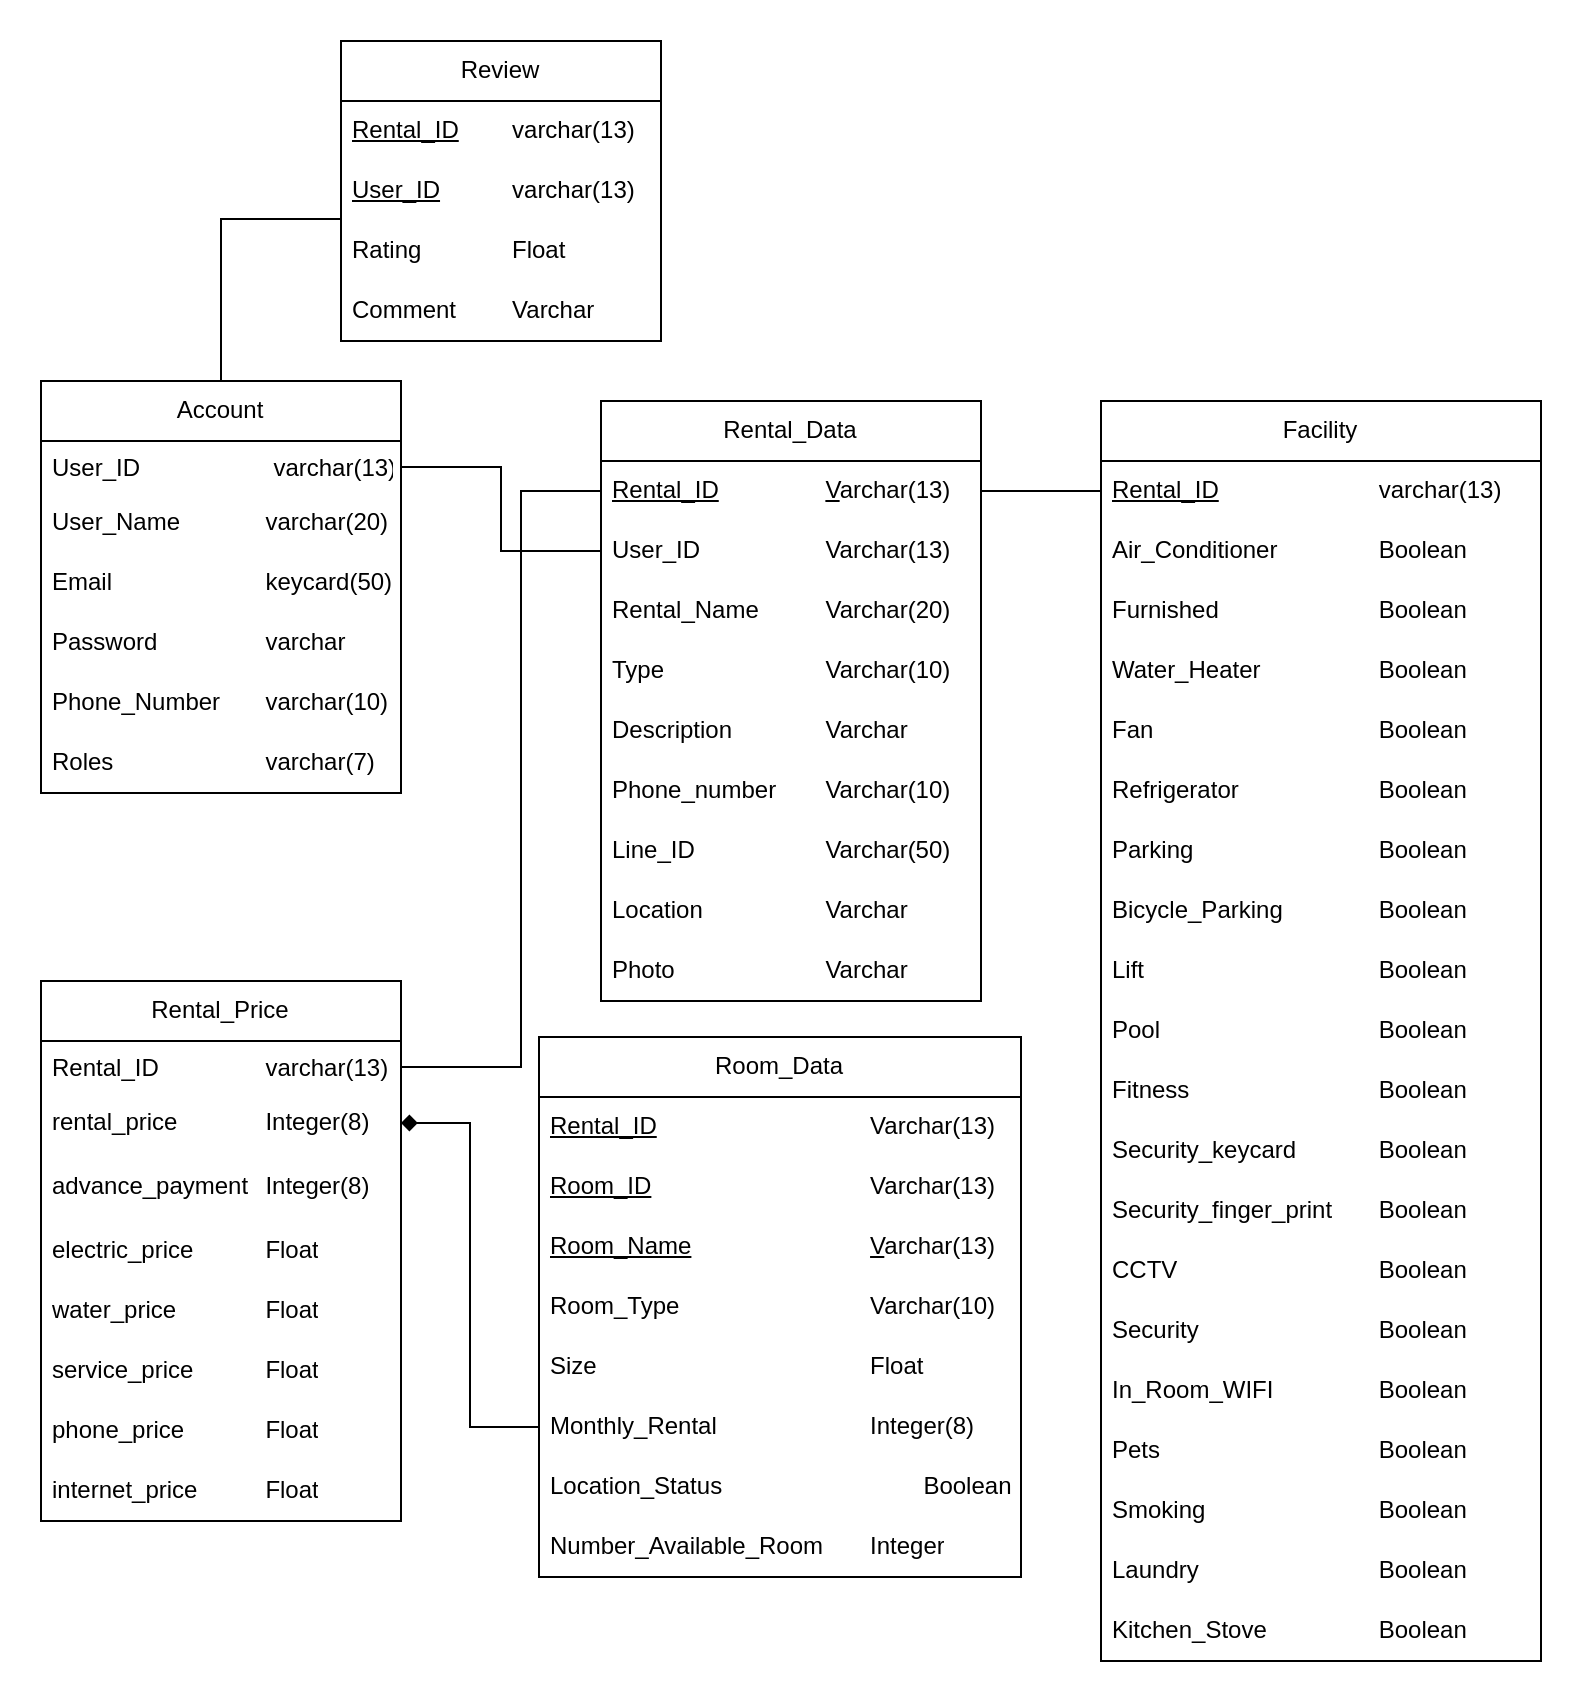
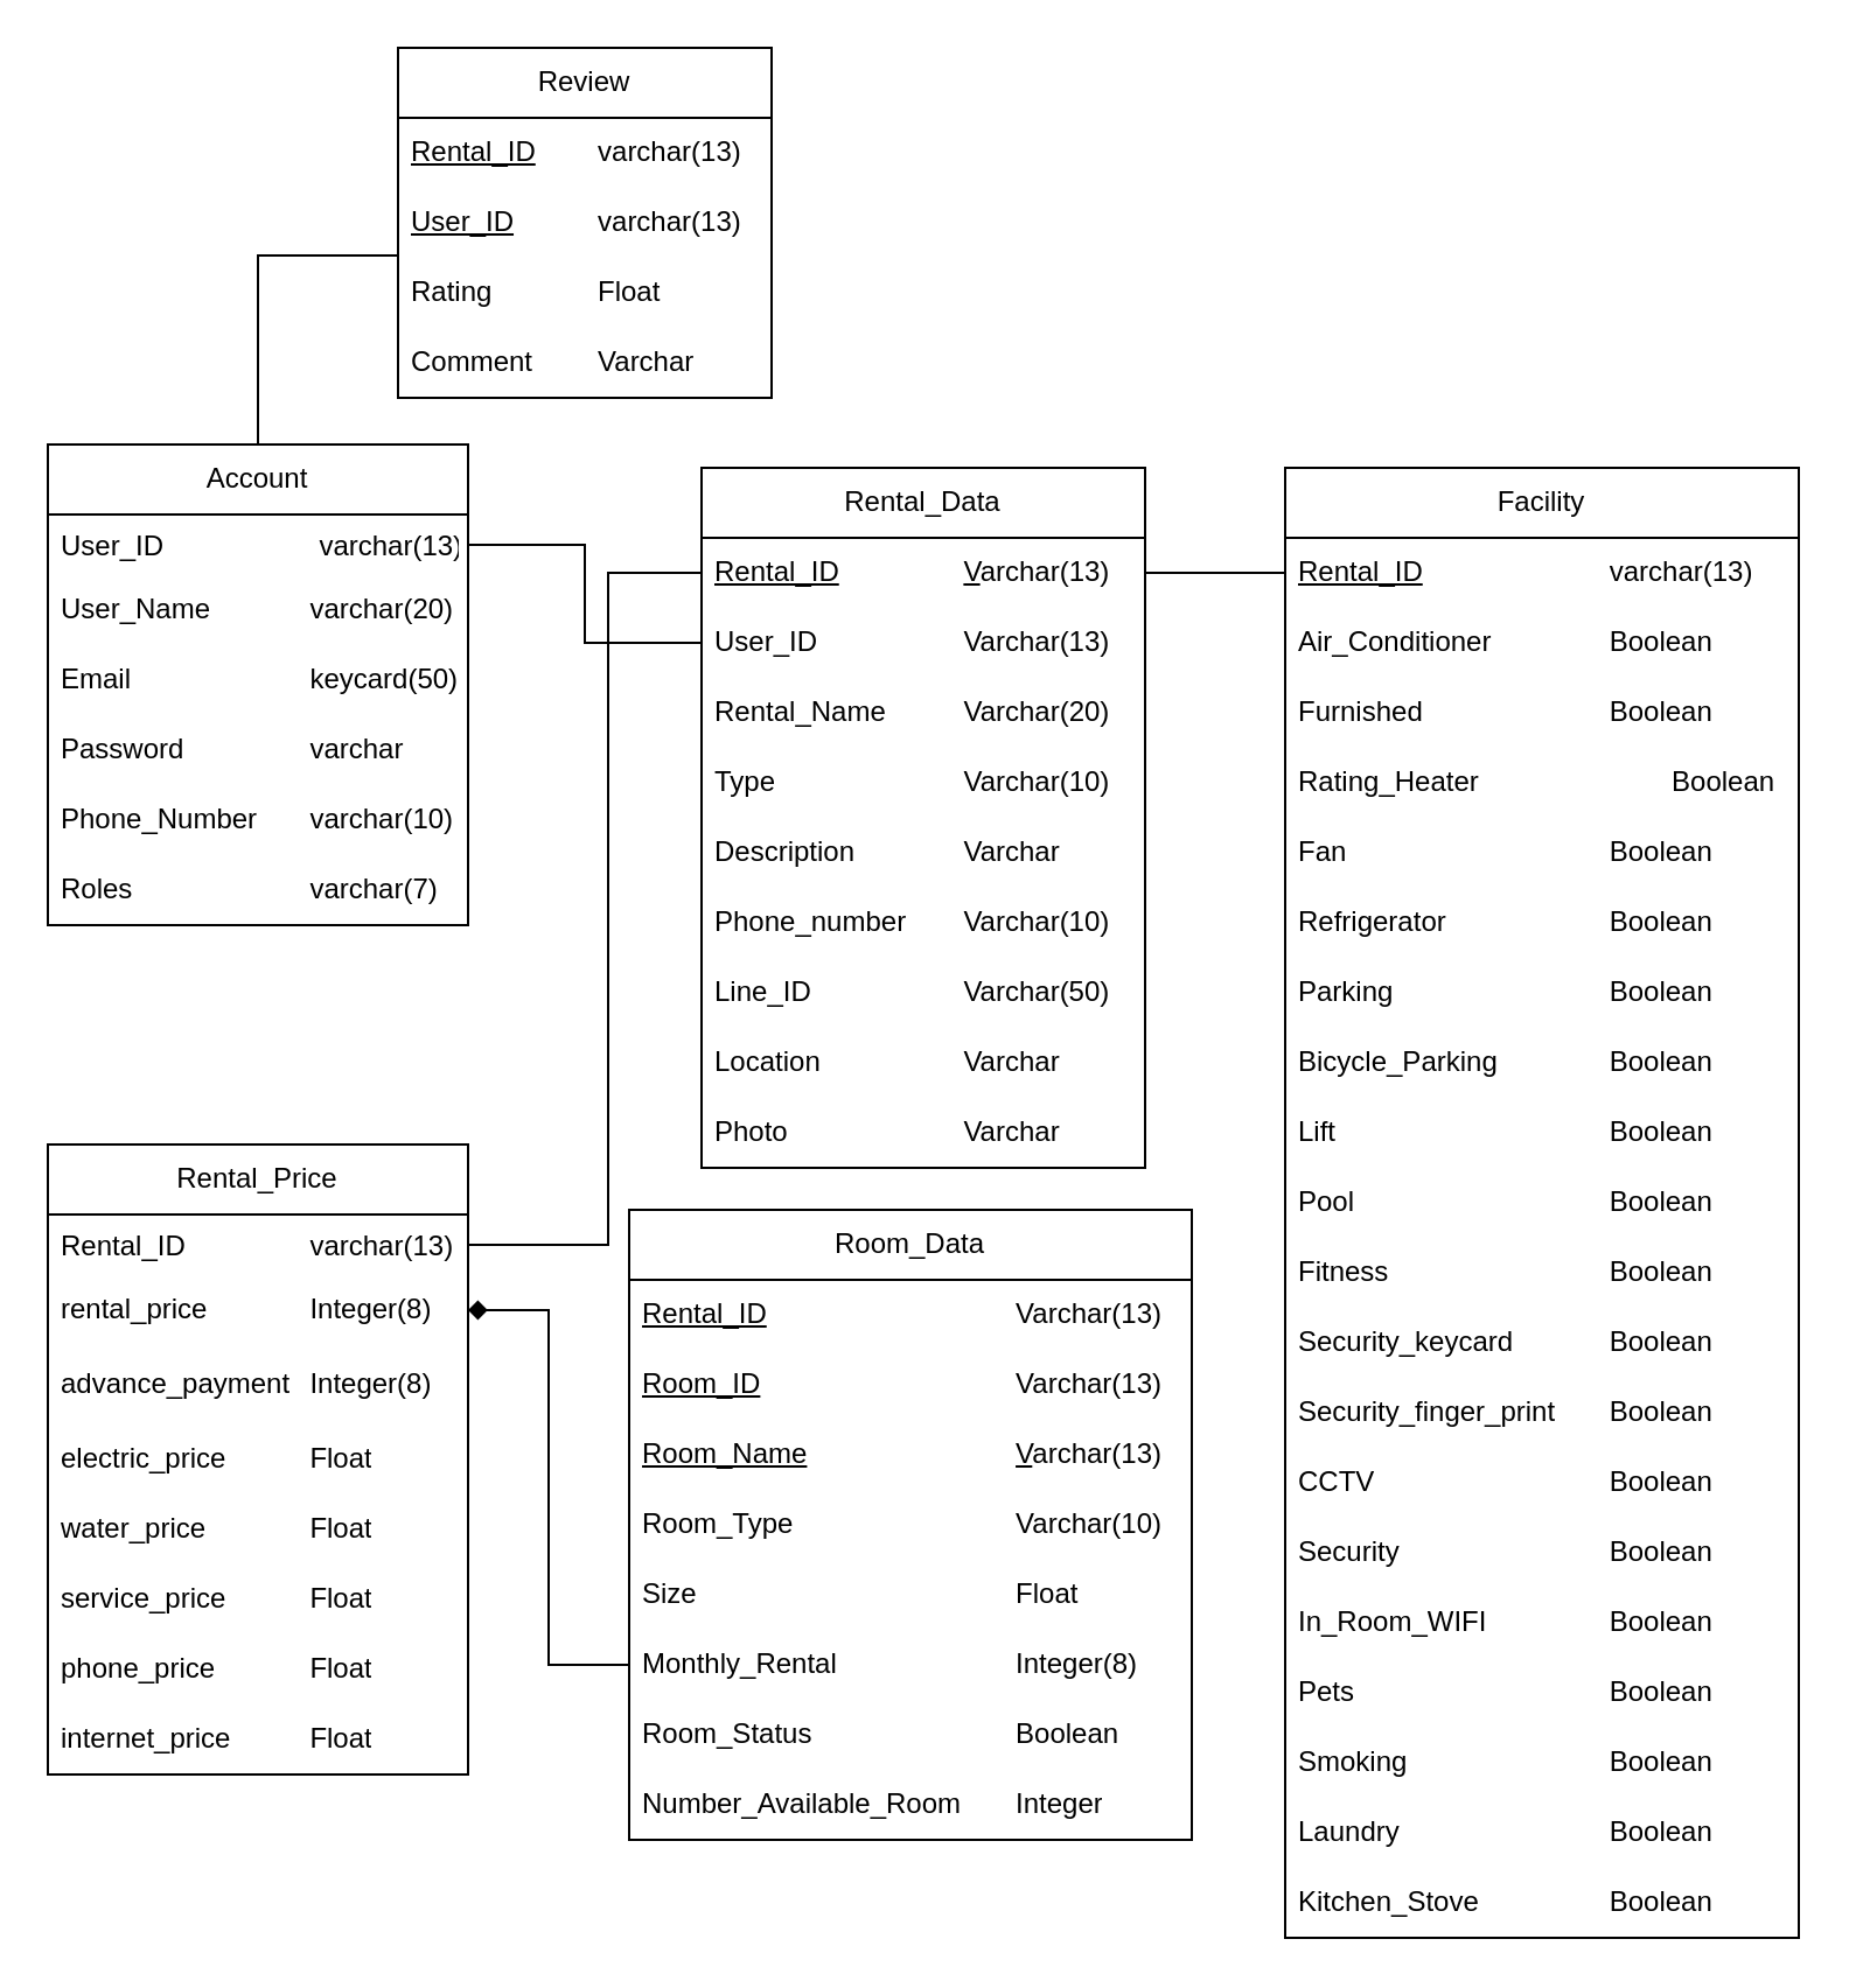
- <mxCell id="47" value="Water_Heater &lt;span style=&quot;white-space: pre;&quot;&gt;&#09;&lt;span style=&quot;white-space: pre;&quot;&gt;&#09;&lt;span style=&quot;white-space: pre;&quot;&gt;&#09;&lt;/span&gt;&lt;/span&gt;&lt;/span&gt;Boolean" style="text;strokeColor=none;fillColor=none;align=left;verticalAlign=middle;spacingLeft=4;spacingRight=4;overflow=hidden;points=[[0,0.5],[1,0.5]];portConstraint=eastwest;rotatable=0;whiteSpace=wrap;html=1;" vertex="1" parent="43"><mxGeometry y="120" width="220" height="30" as="geometry" /></mxCell>
+ <mxCell id="47" value="Rating_Heater &lt;span style=&quot;white-space: pre;&quot;&gt;&#09;&lt;span style=&quot;white-space: pre;&quot;&gt;&#09;&lt;span style=&quot;white-space: pre;&quot;&gt;&#09;&lt;/span&gt;&lt;/span&gt;&lt;/span&gt;Boolean" style="text;strokeColor=none;fillColor=none;align=left;verticalAlign=middle;spacingLeft=4;spacingRight=4;overflow=hidden;points=[[0,0.5],[1,0.5]];portConstraint=eastwest;rotatable=0;whiteSpace=wrap;html=1;" vertex="1" parent="43"><mxGeometry y="120" width="220" height="30" as="geometry" /></mxCell>
- <mxCell id="41" value="Location_Status&lt;span style=&quot;white-space: pre;&quot;&gt;&#09;&lt;/span&gt;&lt;span style=&quot;white-space: pre;&quot;&gt;&#09;&lt;/span&gt;&lt;span style=&quot;white-space: pre;&quot;&gt;&#09;&lt;span style=&quot;white-space: pre;&quot;&gt;&#09;&lt;/span&gt;&lt;/span&gt;Boolean&lt;span style=&quot;white-space: pre;&quot;&gt;&lt;/span&gt;" style="text;strokeColor=none;fillColor=none;align=left;verticalAlign=middle;spacingLeft=4;spacingRight=4;overflow=hidden;points=[[0,0.5],[1,0.5]];portConstraint=eastwest;rotatable=0;whiteSpace=wrap;html=1;" vertex="1" parent="34"><mxGeometry y="210" width="241" height="30" as="geometry" /></mxCell>
+ <mxCell id="41" value="Room_Status&lt;span style=&quot;white-space: pre;&quot;&gt;&#09;&lt;/span&gt;&lt;span style=&quot;white-space: pre;&quot;&gt;&#09;&lt;/span&gt;&lt;span style=&quot;white-space: pre;&quot;&gt;&#09;&lt;span style=&quot;white-space: pre;&quot;&gt;&#09;&lt;/span&gt;&lt;/span&gt;Boolean&lt;span style=&quot;white-space: pre;&quot;&gt;&lt;/span&gt;" style="text;strokeColor=none;fillColor=none;align=left;verticalAlign=middle;spacingLeft=4;spacingRight=4;overflow=hidden;points=[[0,0.5],[1,0.5]];portConstraint=eastwest;rotatable=0;whiteSpace=wrap;html=1;" vertex="1" parent="34"><mxGeometry y="210" width="241" height="30" as="geometry" /></mxCell>
